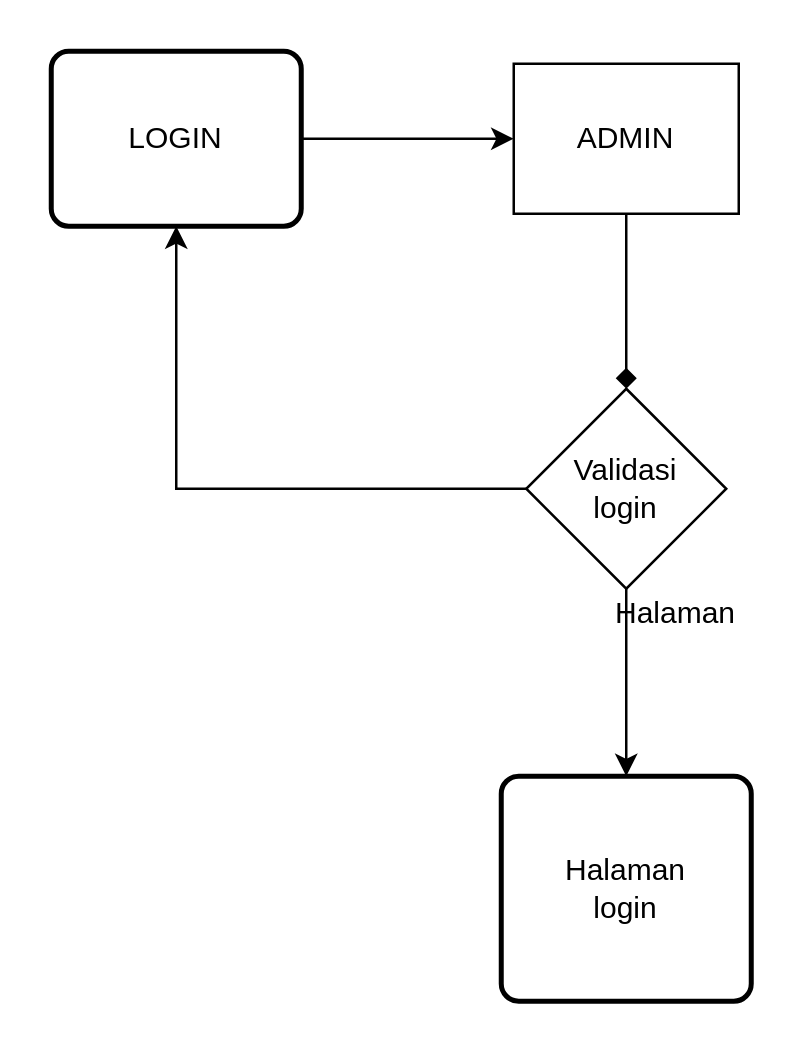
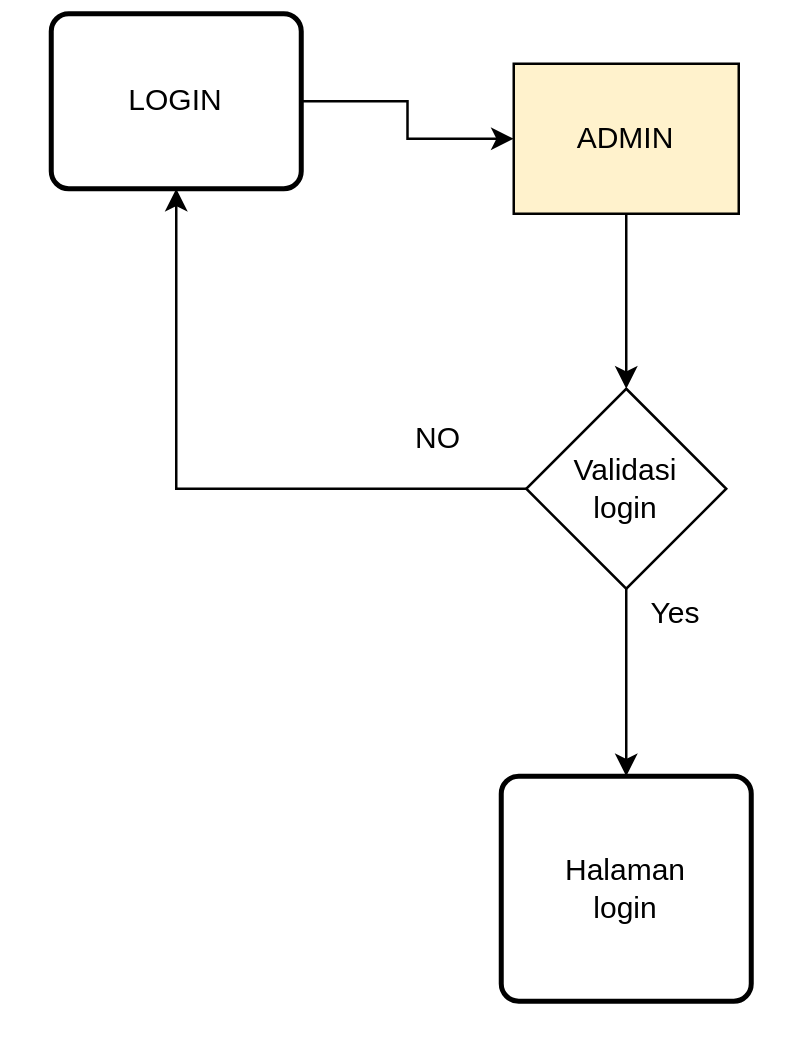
- <mxCell id="3" value="LOGIN" style="rounded=1;whiteSpace=wrap;html=1;absoluteArcSize=1;arcSize=14;strokeWidth=2;" vertex="1" parent="1"><mxGeometry x="20" y="20" width="100" height="70" as="geometry" /></mxCell>
+ <mxCell id="3" value="LOGIN" style="rounded=1;whiteSpace=wrap;html=1;absoluteArcSize=1;arcSize=14;strokeWidth=2;" vertex="1" parent="1"><mxGeometry x="20" y="5" width="100" height="70" as="geometry" /></mxCell>
- <mxCell id="5" value="ADMIN" style="rounded=0;whiteSpace=wrap;html=1;" vertex="1" parent="1"><mxGeometry x="205" y="25" width="90" height="60" as="geometry" /></mxCell>
+ <mxCell id="5" value="ADMIN" style="rounded=0;whiteSpace=wrap;html=1;fillColor=#fff2cc;" vertex="1" parent="1"><mxGeometry x="205" y="25" width="90" height="60" as="geometry" /></mxCell>
- <mxCell id="4" value="" style="edgeStyle=orthogonalEdgeStyle;rounded=0;orthogonalLoop=1;jettySize=auto;html=1;endArrow=diamond;" edge="1" parent="1" source="5" target="7"><mxGeometry relative="1" as="geometry" /></mxCell>
+ <mxCell id="4" value="" style="edgeStyle=orthogonalEdgeStyle;rounded=0;orthogonalLoop=1;jettySize=auto;html=1;" edge="1" parent="1" source="5" target="7"><mxGeometry relative="1" as="geometry" /></mxCell>
+ <mxCell id="10" value="NO" style="text;html=1;strokeColor=none;fillColor=none;align=center;verticalAlign=middle;whiteSpace=wrap;rounded=0;" vertex="1" parent="1"><mxGeometry x="145" y="160" width="60" height="30" as="geometry" /></mxCell>
- <mxCell id="11" value="Halaman" style="text;html=1;strokeColor=none;fillColor=none;align=center;verticalAlign=middle;whiteSpace=wrap;rounded=0;" vertex="1" parent="1"><mxGeometry x="240" y="230" width="60" height="30" as="geometry" /></mxCell>
+ <mxCell id="11" value="Yes" style="text;html=1;strokeColor=none;fillColor=none;align=center;verticalAlign=middle;whiteSpace=wrap;rounded=0;" vertex="1" parent="1"><mxGeometry x="240" y="230" width="60" height="30" as="geometry" /></mxCell>
